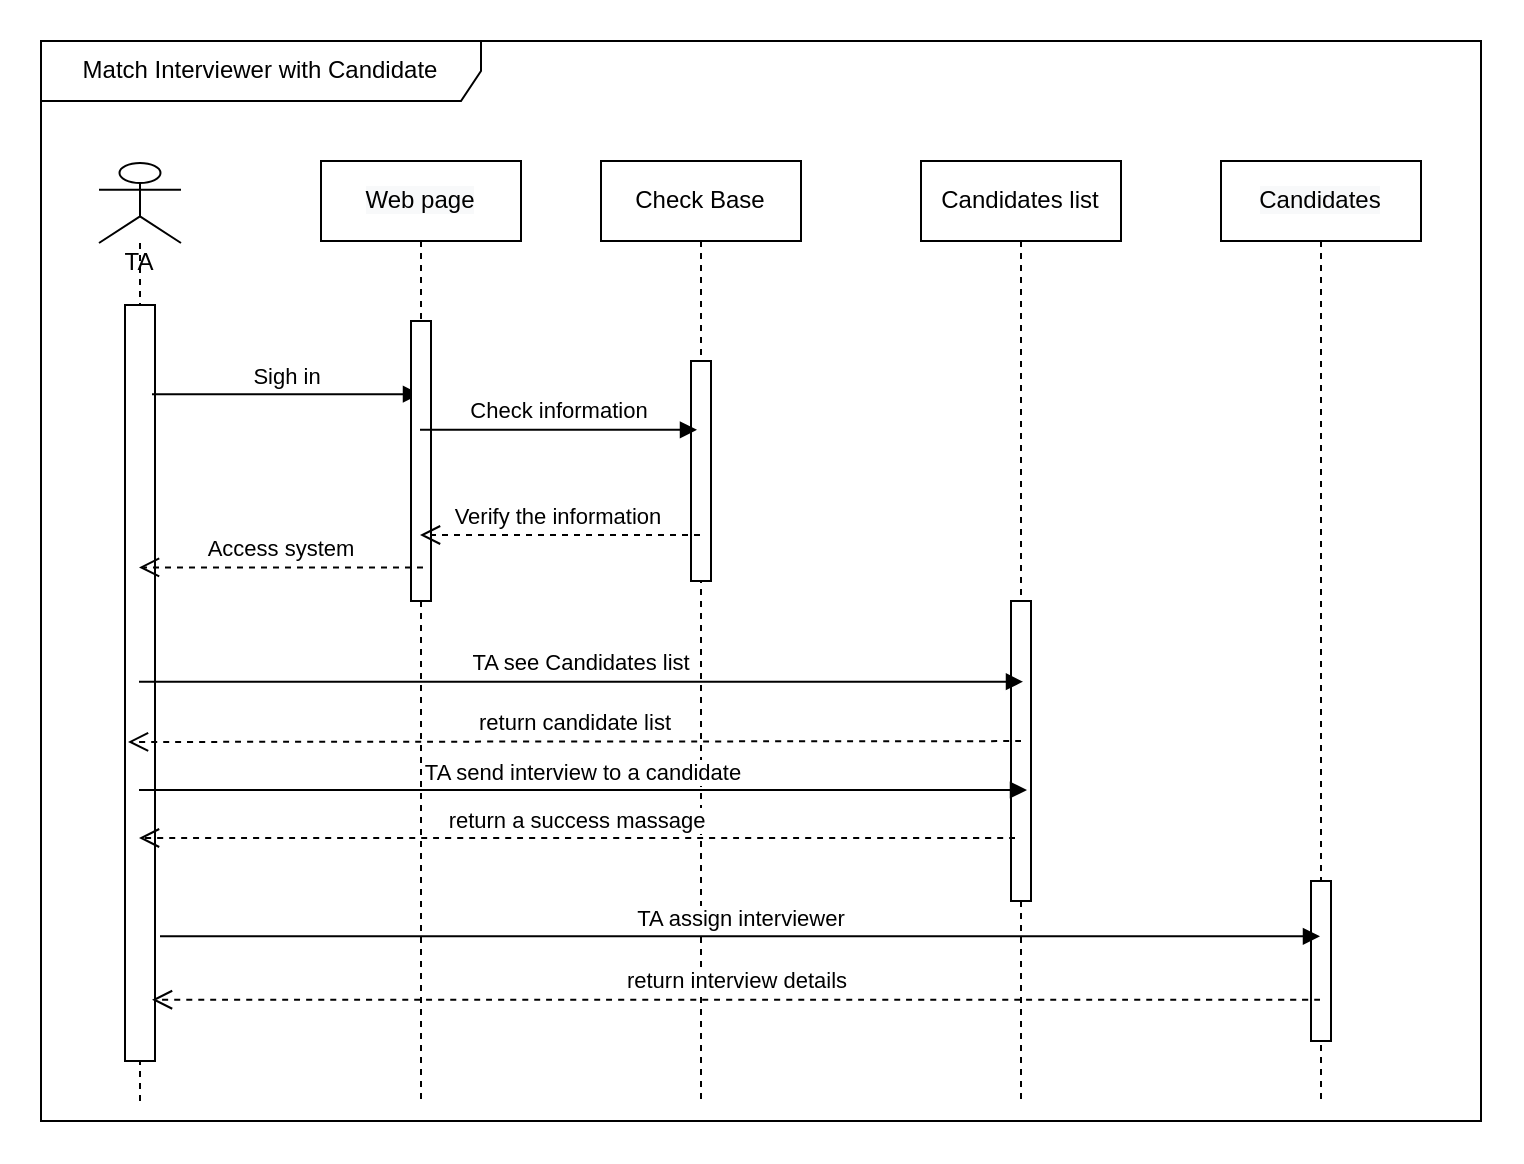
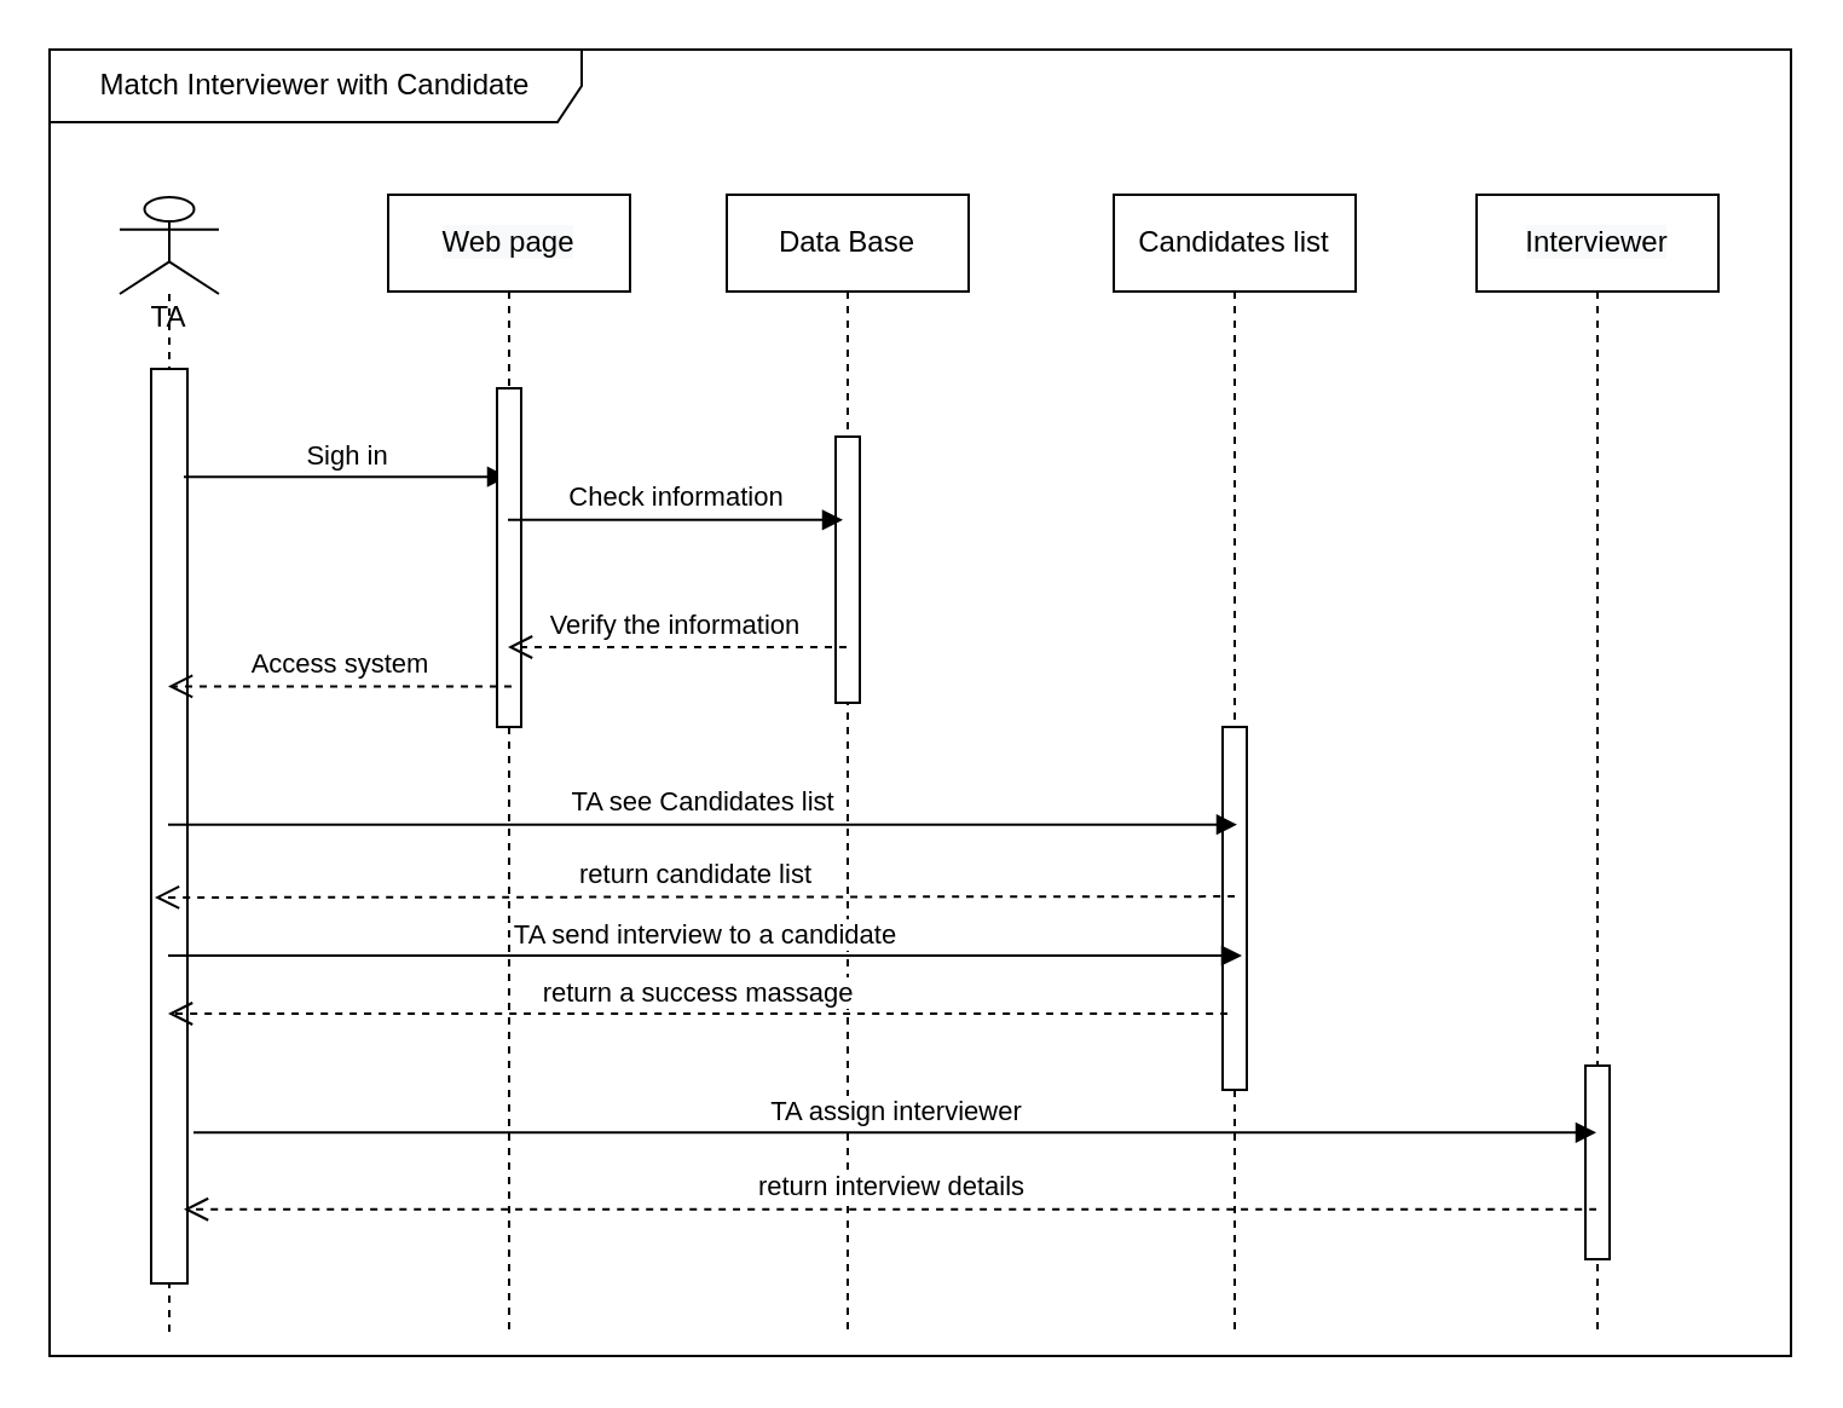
- <mxCell id="8" value="&lt;span&gt;Check Base&lt;/span&gt;" style="shape=umlLifeline;perimeter=lifelinePerimeter;whiteSpace=wrap;html=1;container=1;collapsible=0;recursiveResize=0;outlineConnect=0;" parent="1" vertex="1"><mxGeometry x="300" y="80" width="100" height="470" as="geometry" /></mxCell>
+ <mxCell id="8" value="&lt;span&gt;Data Base&lt;/span&gt;" style="shape=umlLifeline;perimeter=lifelinePerimeter;whiteSpace=wrap;html=1;container=1;collapsible=0;recursiveResize=0;outlineConnect=0;" parent="1" vertex="1"><mxGeometry x="300" y="80" width="100" height="470" as="geometry" /></mxCell>
- <mxCell id="12" value="&#10;&#10;&lt;span style=&quot;color: rgb(0, 0, 0); font-family: helvetica; font-size: 12px; font-style: normal; font-weight: 400; letter-spacing: normal; text-align: center; text-indent: 0px; text-transform: none; word-spacing: 0px; background-color: rgb(248, 249, 250); display: inline; float: none;&quot;&gt;Candidates&lt;/span&gt;&#10;&#10;" style="shape=umlLifeline;perimeter=lifelinePerimeter;whiteSpace=wrap;html=1;container=1;collapsible=0;recursiveResize=0;outlineConnect=0;" parent="1" vertex="1"><mxGeometry x="610" y="80" width="100" height="470" as="geometry" /></mxCell>
+ <mxCell id="12" value="&#10;&#10;&lt;span style=&quot;color: rgb(0, 0, 0); font-family: helvetica; font-size: 12px; font-style: normal; font-weight: 400; letter-spacing: normal; text-align: center; text-indent: 0px; text-transform: none; word-spacing: 0px; background-color: rgb(248, 249, 250); display: inline; float: none;&quot;&gt;Interviewer&lt;/span&gt;&#10;&#10;" style="shape=umlLifeline;perimeter=lifelinePerimeter;whiteSpace=wrap;html=1;container=1;collapsible=0;recursiveResize=0;outlineConnect=0;" parent="1" vertex="1"><mxGeometry x="610" y="80" width="100" height="470" as="geometry" /></mxCell>
